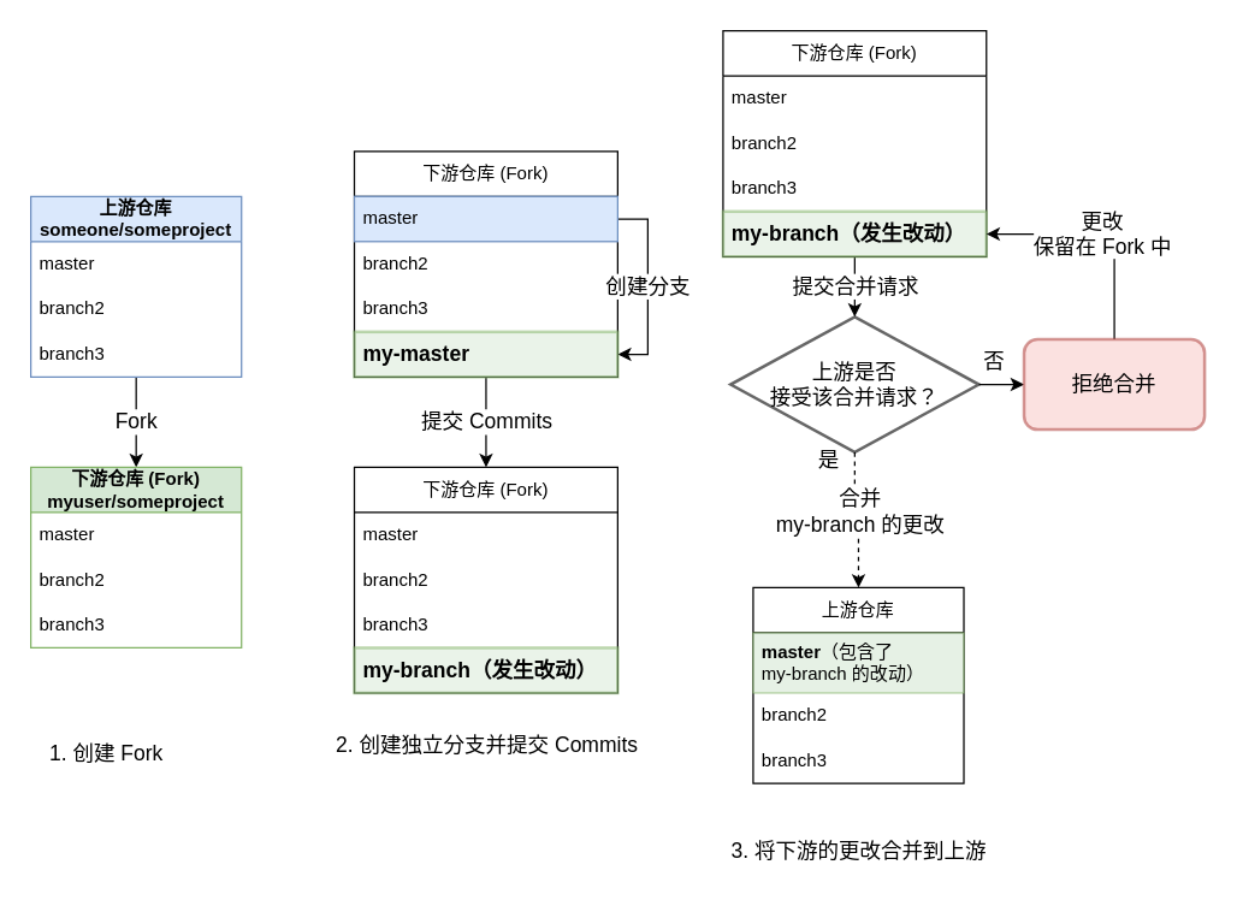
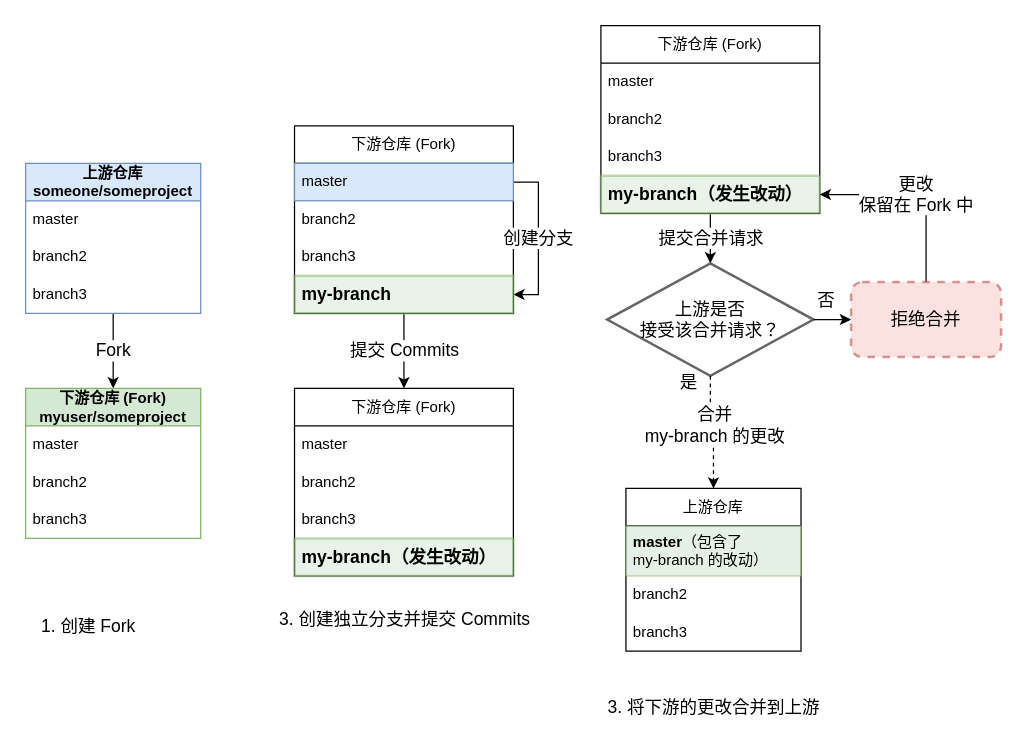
- <mxCell id="18" value="&lt;b&gt;my-master&lt;/b&gt;" style="text;strokeColor=#82b366;fillColor=#d5e8d4;align=left;verticalAlign=middle;spacingLeft=4;spacingRight=4;overflow=hidden;points=[[0,0.5],[1,0.5]];portConstraint=eastwest;rotatable=0;whiteSpace=wrap;html=1;strokeWidth=2;fontSize=14;opacity=50;" vertex="1" parent="13"><mxGeometry y="120" width="175" height="30" as="geometry" /></mxCell>
+ <mxCell id="18" value="&lt;b&gt;my-branch&lt;/b&gt;" style="text;strokeColor=#82b366;fillColor=#d5e8d4;align=left;verticalAlign=middle;spacingLeft=4;spacingRight=4;overflow=hidden;points=[[0,0.5],[1,0.5]];portConstraint=eastwest;rotatable=0;whiteSpace=wrap;html=1;strokeWidth=2;fontSize=14;opacity=50;" vertex="1" parent="13"><mxGeometry y="120" width="175" height="30" as="geometry" /></mxCell>
- <mxCell id="42" value="拒绝合并" style="rounded=1;whiteSpace=wrap;html=1;strokeWidth=2;fontSize=14;opacity=60;fillColor=#f8cecc;strokeColor=#b85450;" vertex="1" parent="1"><mxGeometry x="680" y="225" width="120" height="60" as="geometry" /></mxCell>
+ <mxCell id="42" value="拒绝合并" style="rounded=1;whiteSpace=wrap;html=1;strokeWidth=2;fontSize=14;opacity=60;fillColor=#f8cecc;strokeColor=#b85450;dashed=1;" vertex="1" parent="1"><mxGeometry x="680" y="225" width="120" height="60" as="geometry" /></mxCell>
- <mxCell id="24" value="2. 创建独立分支并提交 Commits" style="text;html=1;align=center;verticalAlign=middle;resizable=0;points=[];autosize=1;strokeColor=none;fillColor=none;fontSize=14;" vertex="1" parent="1"><mxGeometry x="207.5" y="480" width="230" height="30" as="geometry" /></mxCell>
+ <mxCell id="24" value="3. 创建独立分支并提交 Commits" style="text;html=1;align=center;verticalAlign=middle;resizable=0;points=[];autosize=1;strokeColor=none;fillColor=none;fontSize=14;" vertex="1" parent="1"><mxGeometry x="207.5" y="480" width="230" height="30" as="geometry" /></mxCell>
